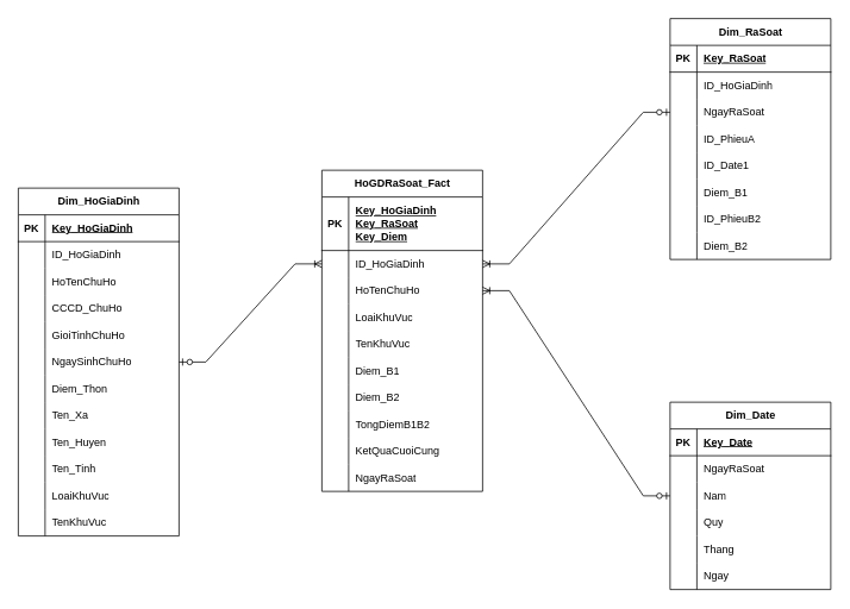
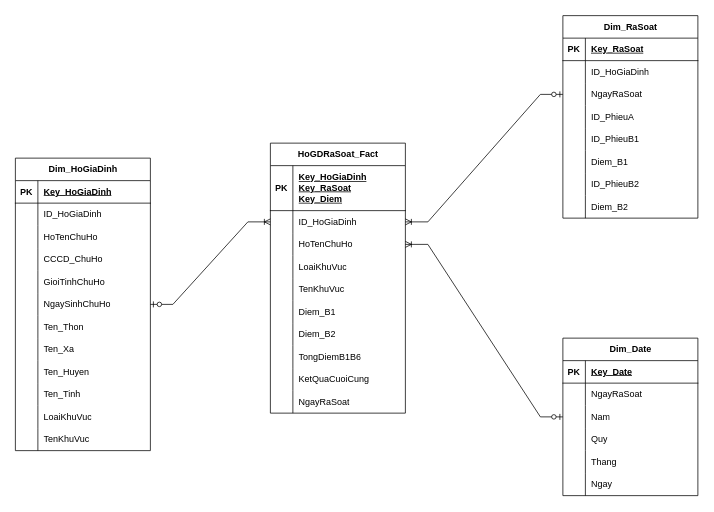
- <mxCell id="54" value="ID_Date1" style="shape=partialRectangle;connectable=0;fillColor=none;top=0;left=0;bottom=0;right=0;align=left;spacingLeft=6;overflow=hidden;whiteSpace=wrap;html=1;" parent="52" vertex="1"><mxGeometry x="30" width="150" height="30" as="geometry"><mxRectangle width="150" height="30" as="alternateBounds" /></mxGeometry></mxCell>
+ <mxCell id="54" value="ID_PhieuB1" style="shape=partialRectangle;connectable=0;fillColor=none;top=0;left=0;bottom=0;right=0;align=left;spacingLeft=6;overflow=hidden;whiteSpace=wrap;html=1;" parent="52" vertex="1"><mxGeometry x="30" width="150" height="30" as="geometry"><mxRectangle width="150" height="30" as="alternateBounds" /></mxGeometry></mxCell>
- <mxCell id="23" value="Diem_Thon" style="shape=partialRectangle;connectable=0;fillColor=none;top=0;left=0;bottom=0;right=0;align=left;spacingLeft=6;overflow=hidden;whiteSpace=wrap;html=1;" parent="21" vertex="1"><mxGeometry x="30" width="150" height="30" as="geometry"><mxRectangle width="150" height="30" as="alternateBounds" /></mxGeometry></mxCell>
+ <mxCell id="23" value="Ten_Thon" style="shape=partialRectangle;connectable=0;fillColor=none;top=0;left=0;bottom=0;right=0;align=left;spacingLeft=6;overflow=hidden;whiteSpace=wrap;html=1;" parent="21" vertex="1"><mxGeometry x="30" width="150" height="30" as="geometry"><mxRectangle width="150" height="30" as="alternateBounds" /></mxGeometry></mxCell>
- <mxCell id="88" value="TongDiemB1B2" style="shape=partialRectangle;connectable=0;fillColor=none;top=0;left=0;bottom=0;right=0;align=left;spacingLeft=6;overflow=hidden;whiteSpace=wrap;html=1;" parent="86" vertex="1"><mxGeometry x="30" width="150" height="30" as="geometry"><mxRectangle width="150" height="30" as="alternateBounds" /></mxGeometry></mxCell>
+ <mxCell id="88" value="TongDiemB1B6" style="shape=partialRectangle;connectable=0;fillColor=none;top=0;left=0;bottom=0;right=0;align=left;spacingLeft=6;overflow=hidden;whiteSpace=wrap;html=1;" parent="86" vertex="1"><mxGeometry x="30" width="150" height="30" as="geometry"><mxRectangle width="150" height="30" as="alternateBounds" /></mxGeometry></mxCell>
